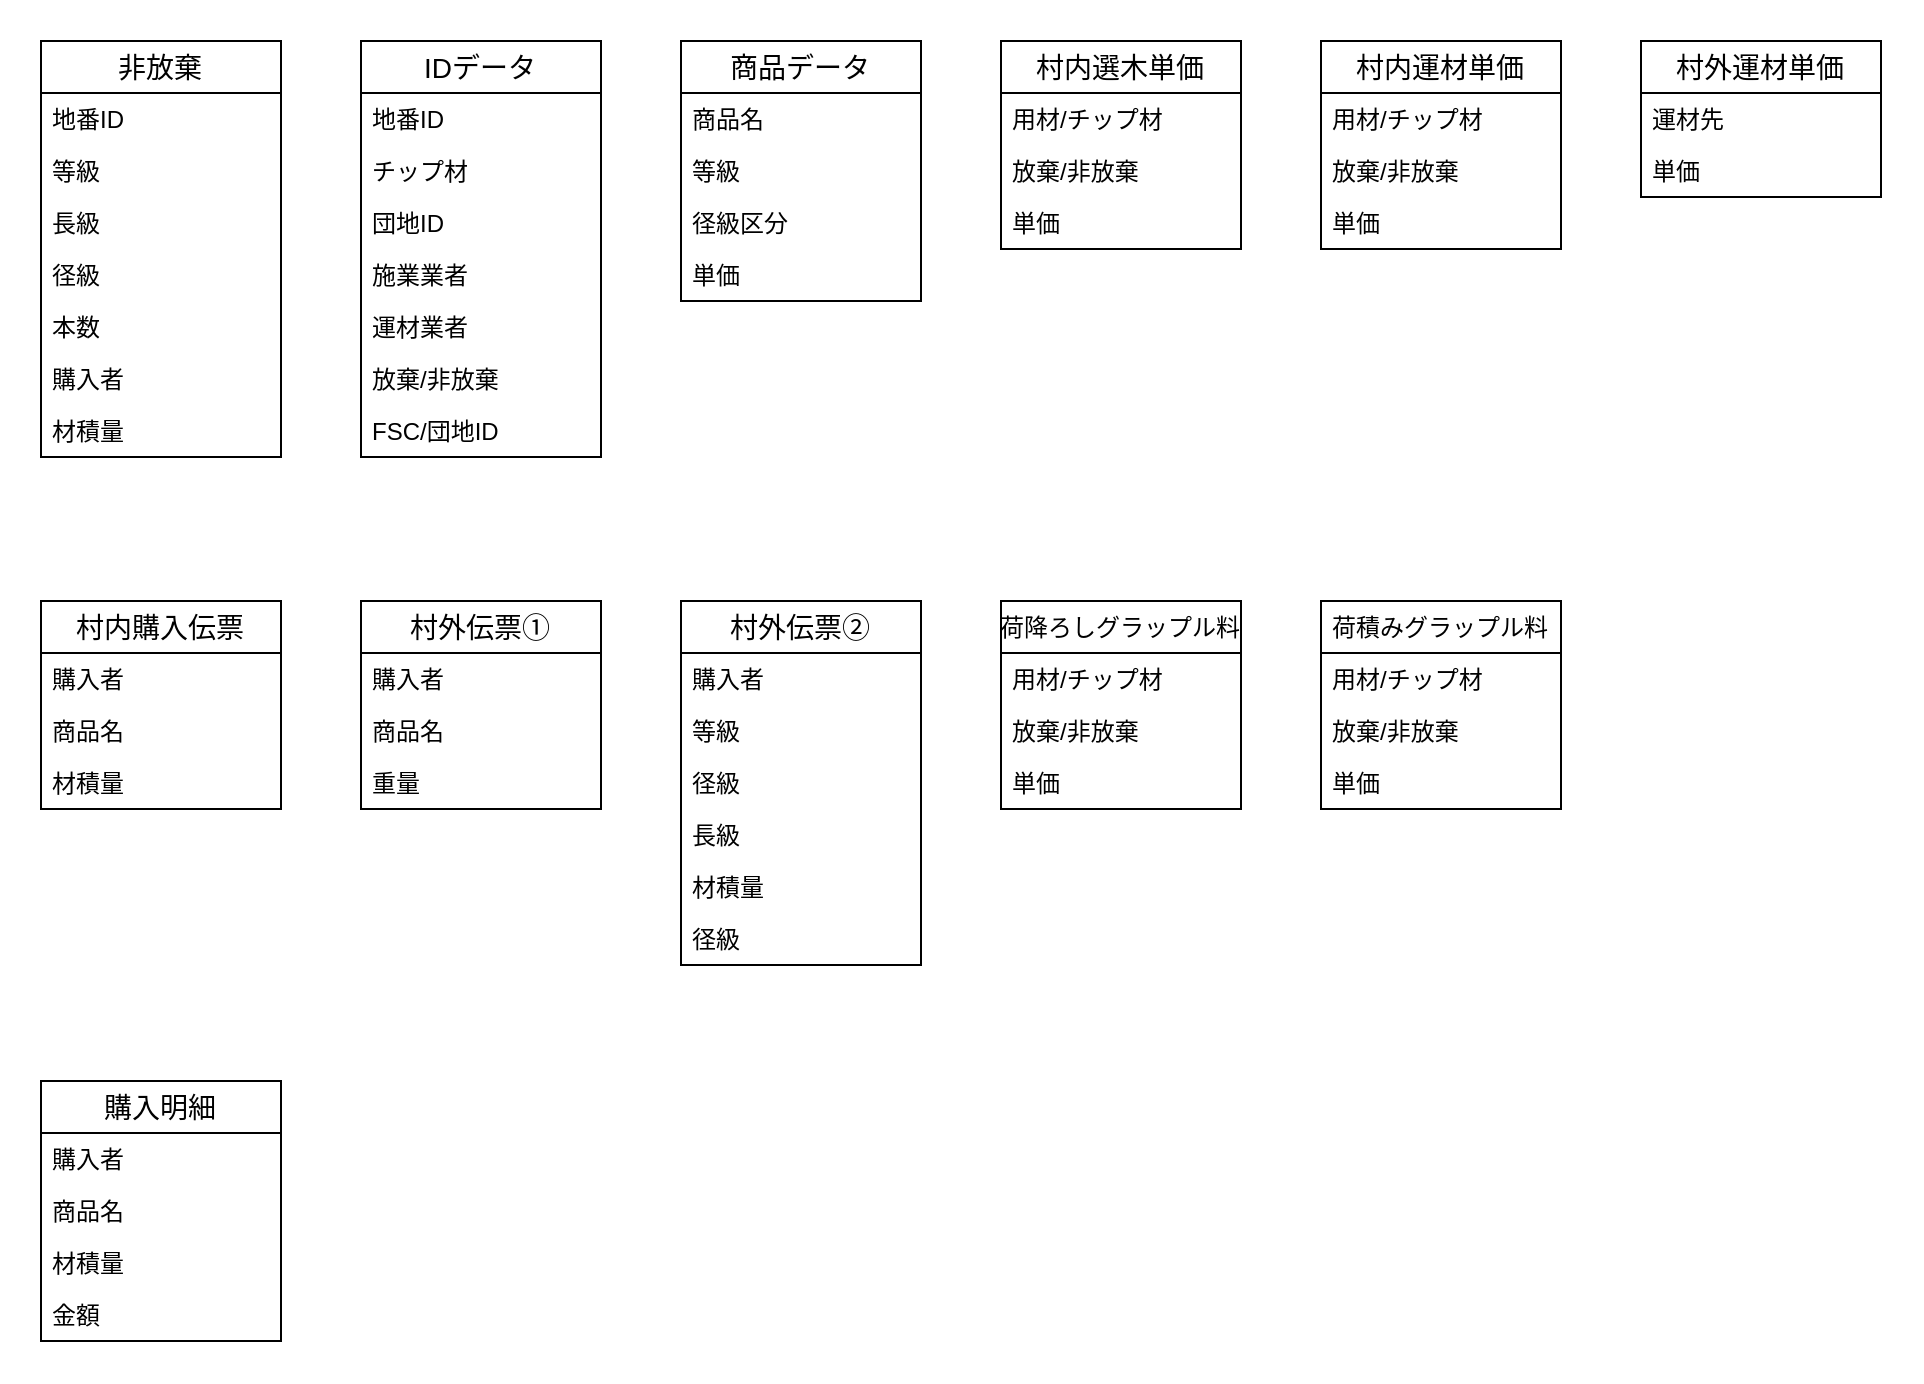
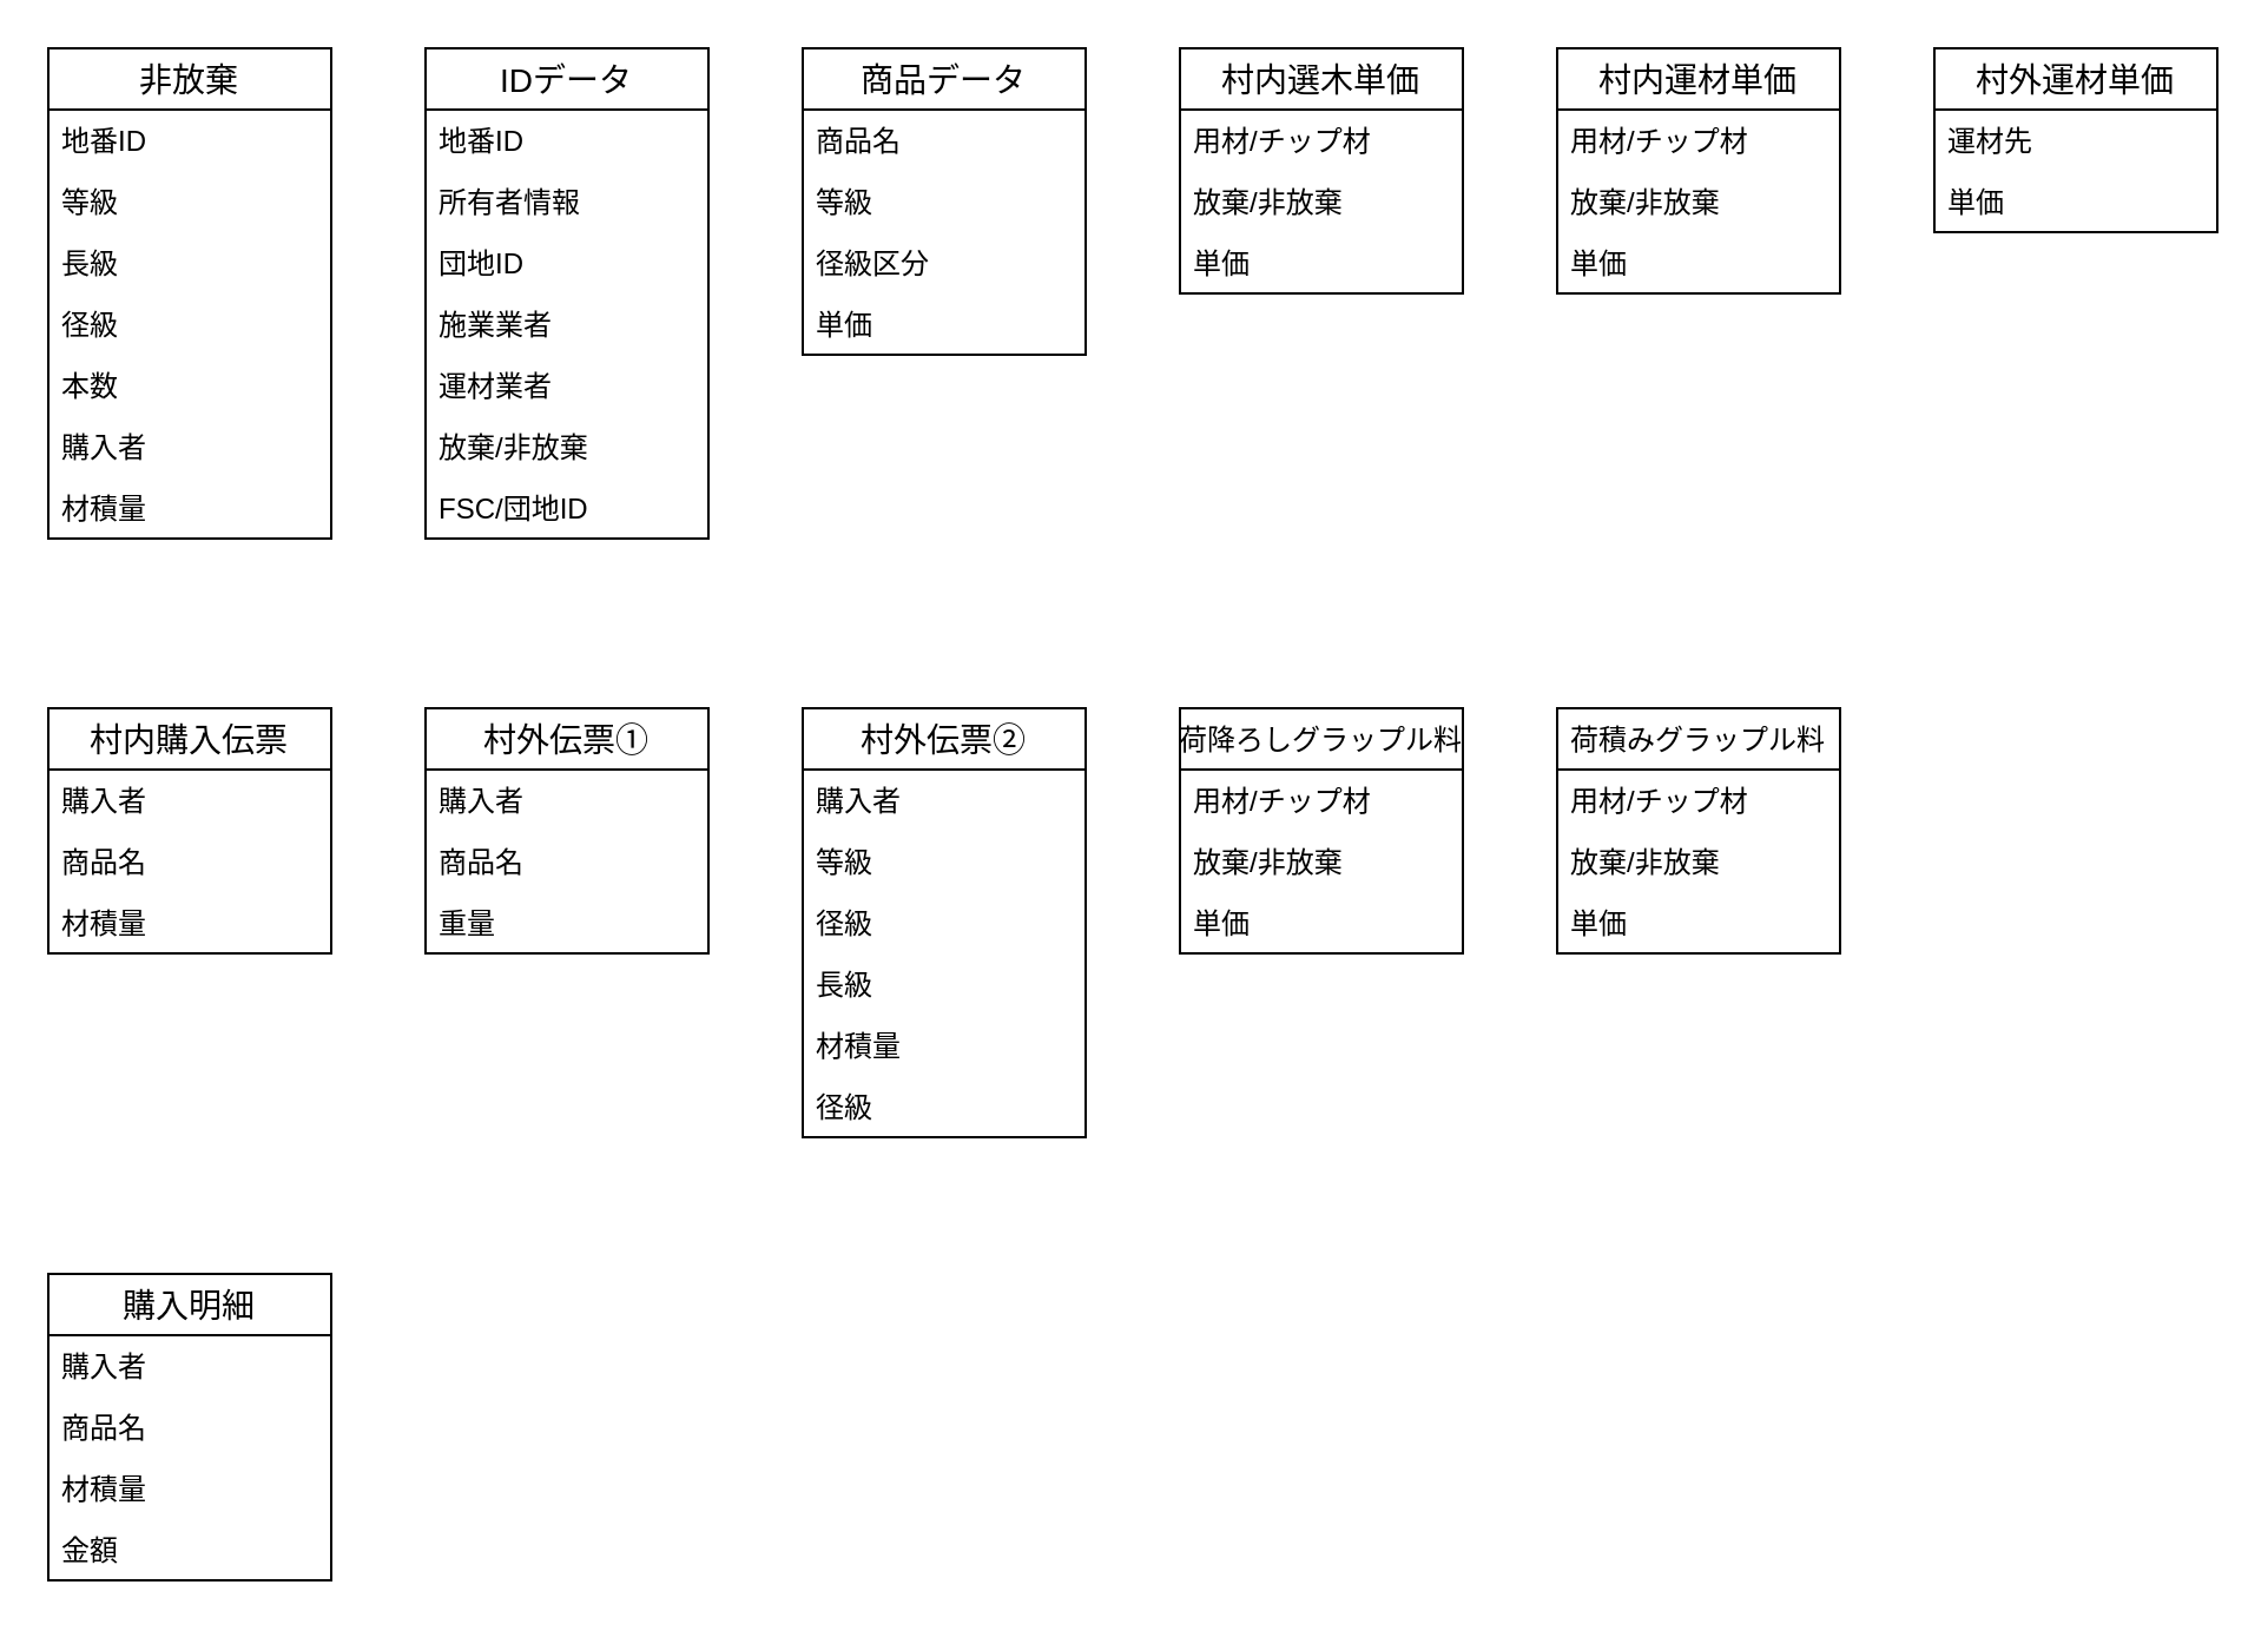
- <mxCell id="16" value="チップ材" style="text;strokeColor=none;fillColor=none;spacingLeft=4;spacingRight=4;overflow=hidden;rotatable=0;points=[[0,0.5],[1,0.5]];portConstraint=eastwest;fontSize=12;" parent="14" vertex="1"><mxGeometry y="52" width="120" height="26" as="geometry" /></mxCell>
+ <mxCell id="16" value="所有者情報" style="text;strokeColor=none;fillColor=none;spacingLeft=4;spacingRight=4;overflow=hidden;rotatable=0;points=[[0,0.5],[1,0.5]];portConstraint=eastwest;fontSize=12;" parent="14" vertex="1"><mxGeometry y="52" width="120" height="26" as="geometry" /></mxCell>
